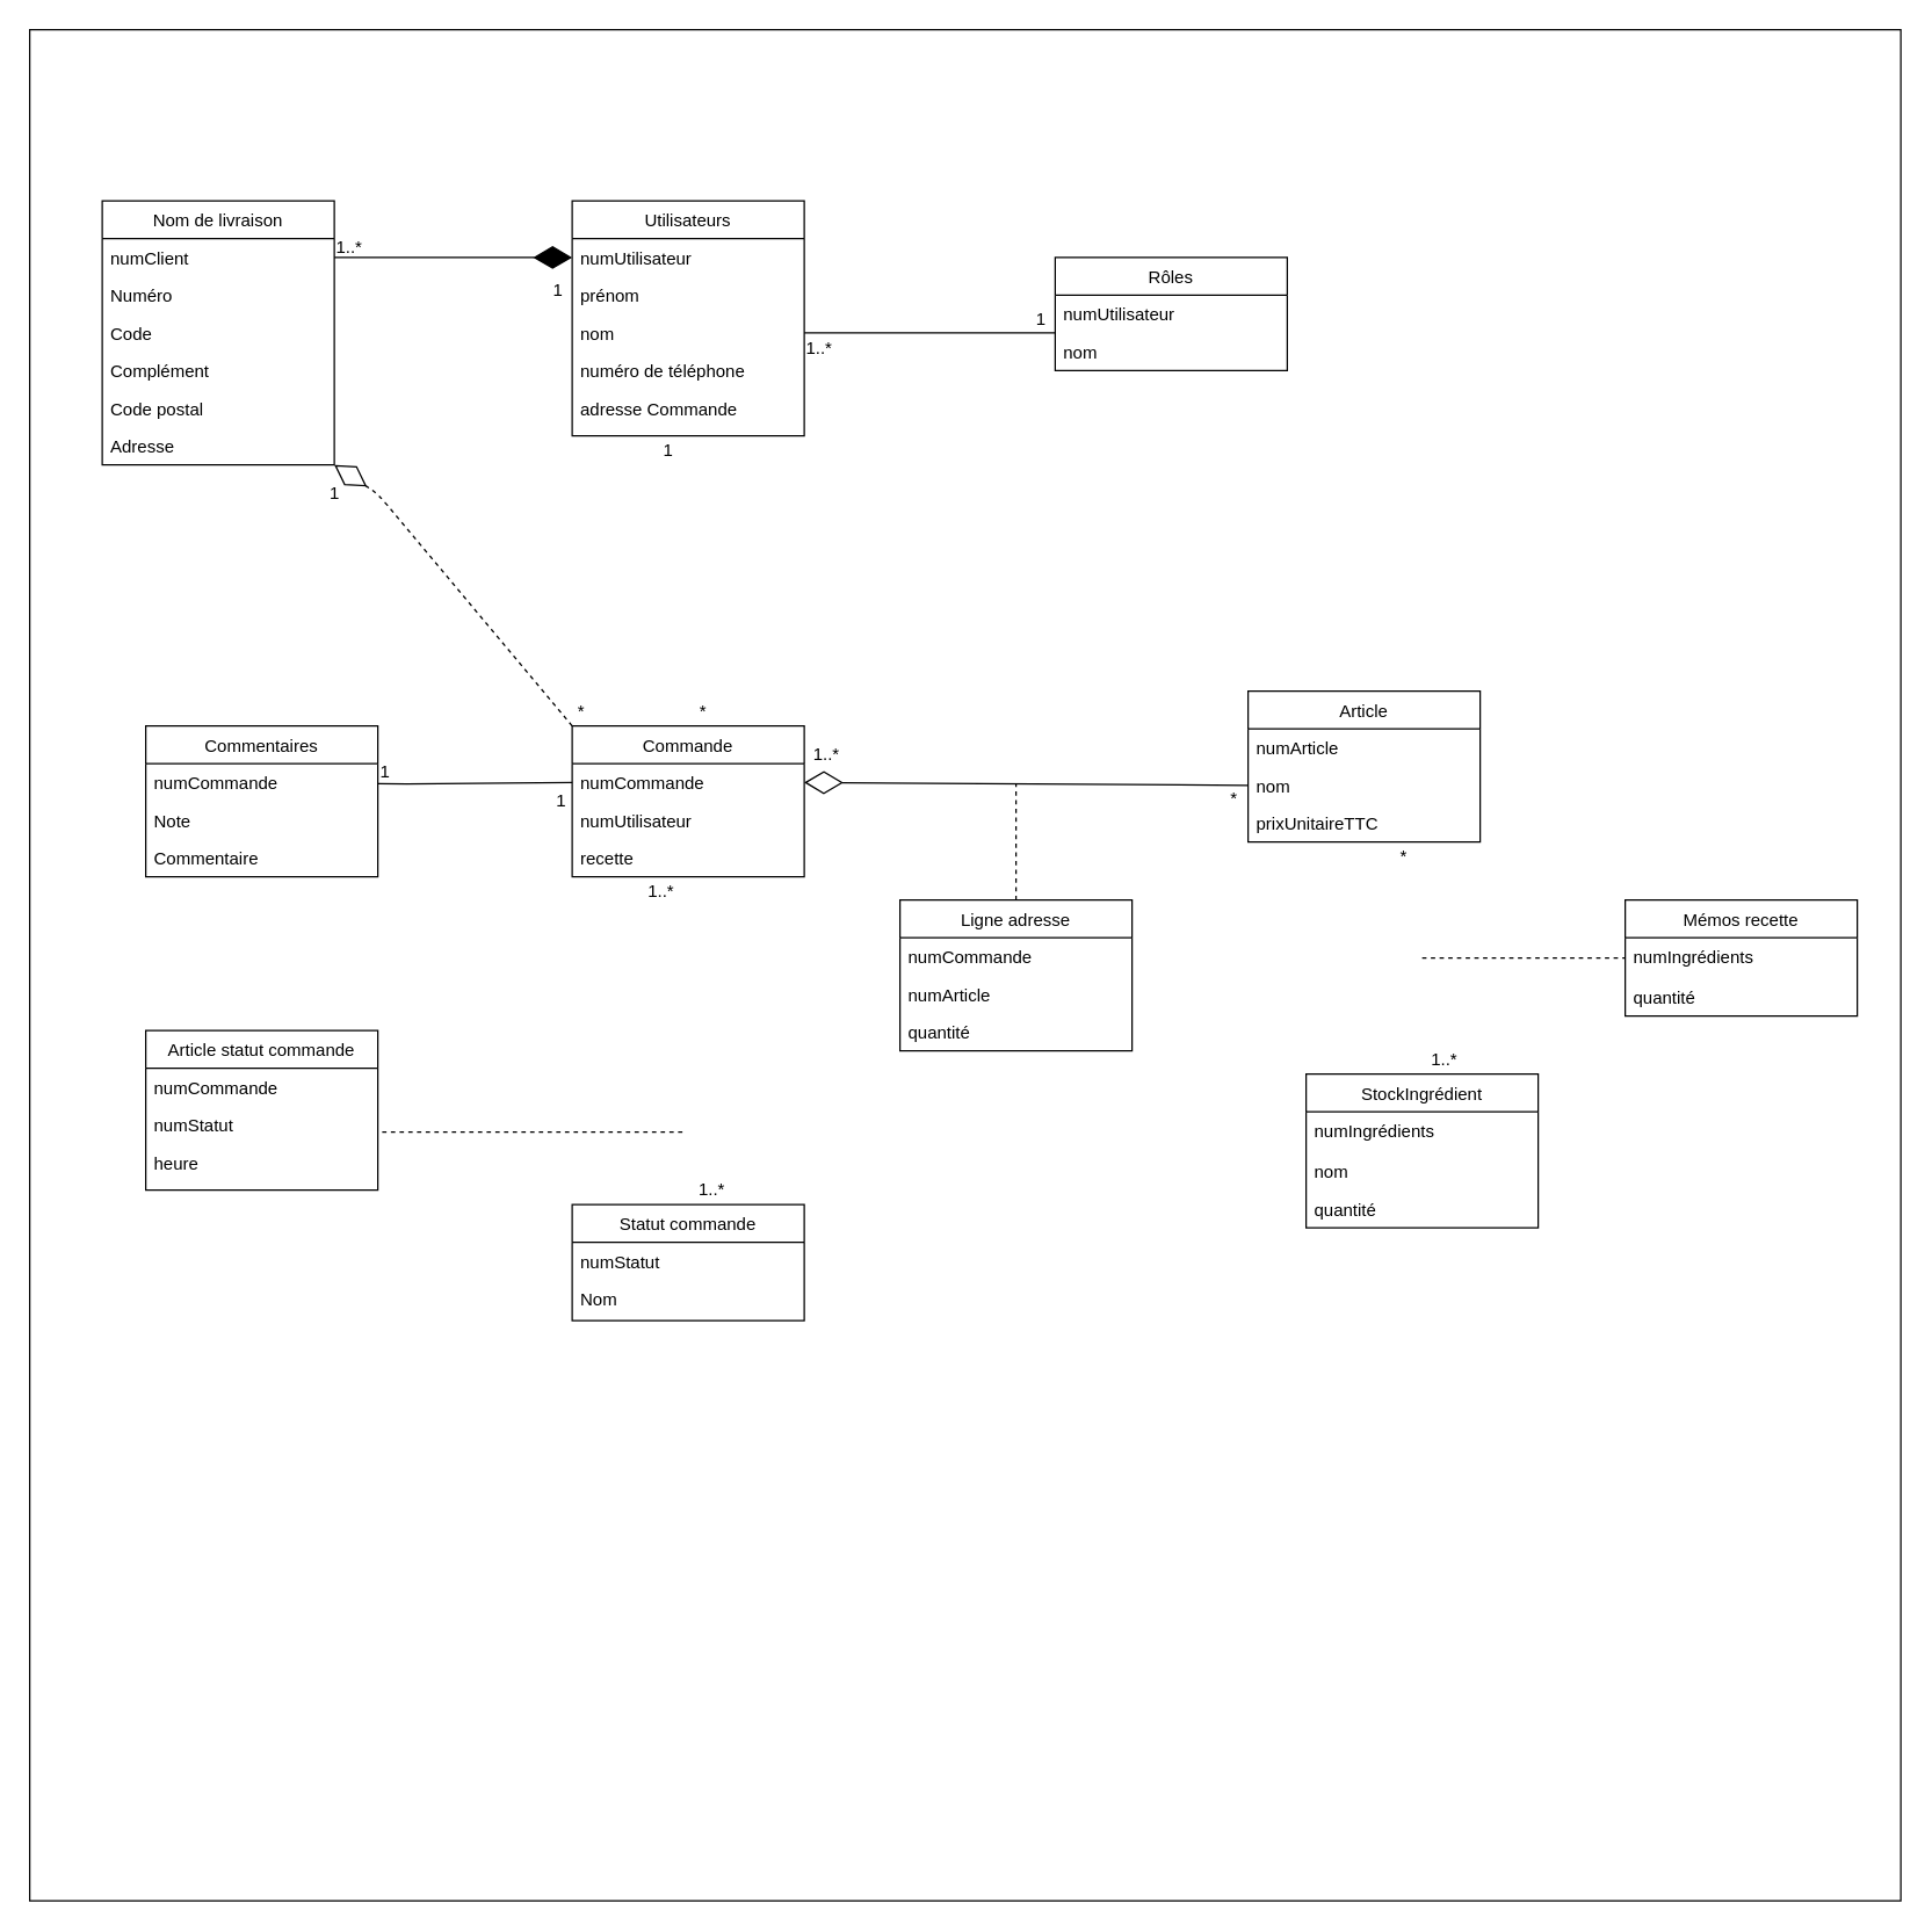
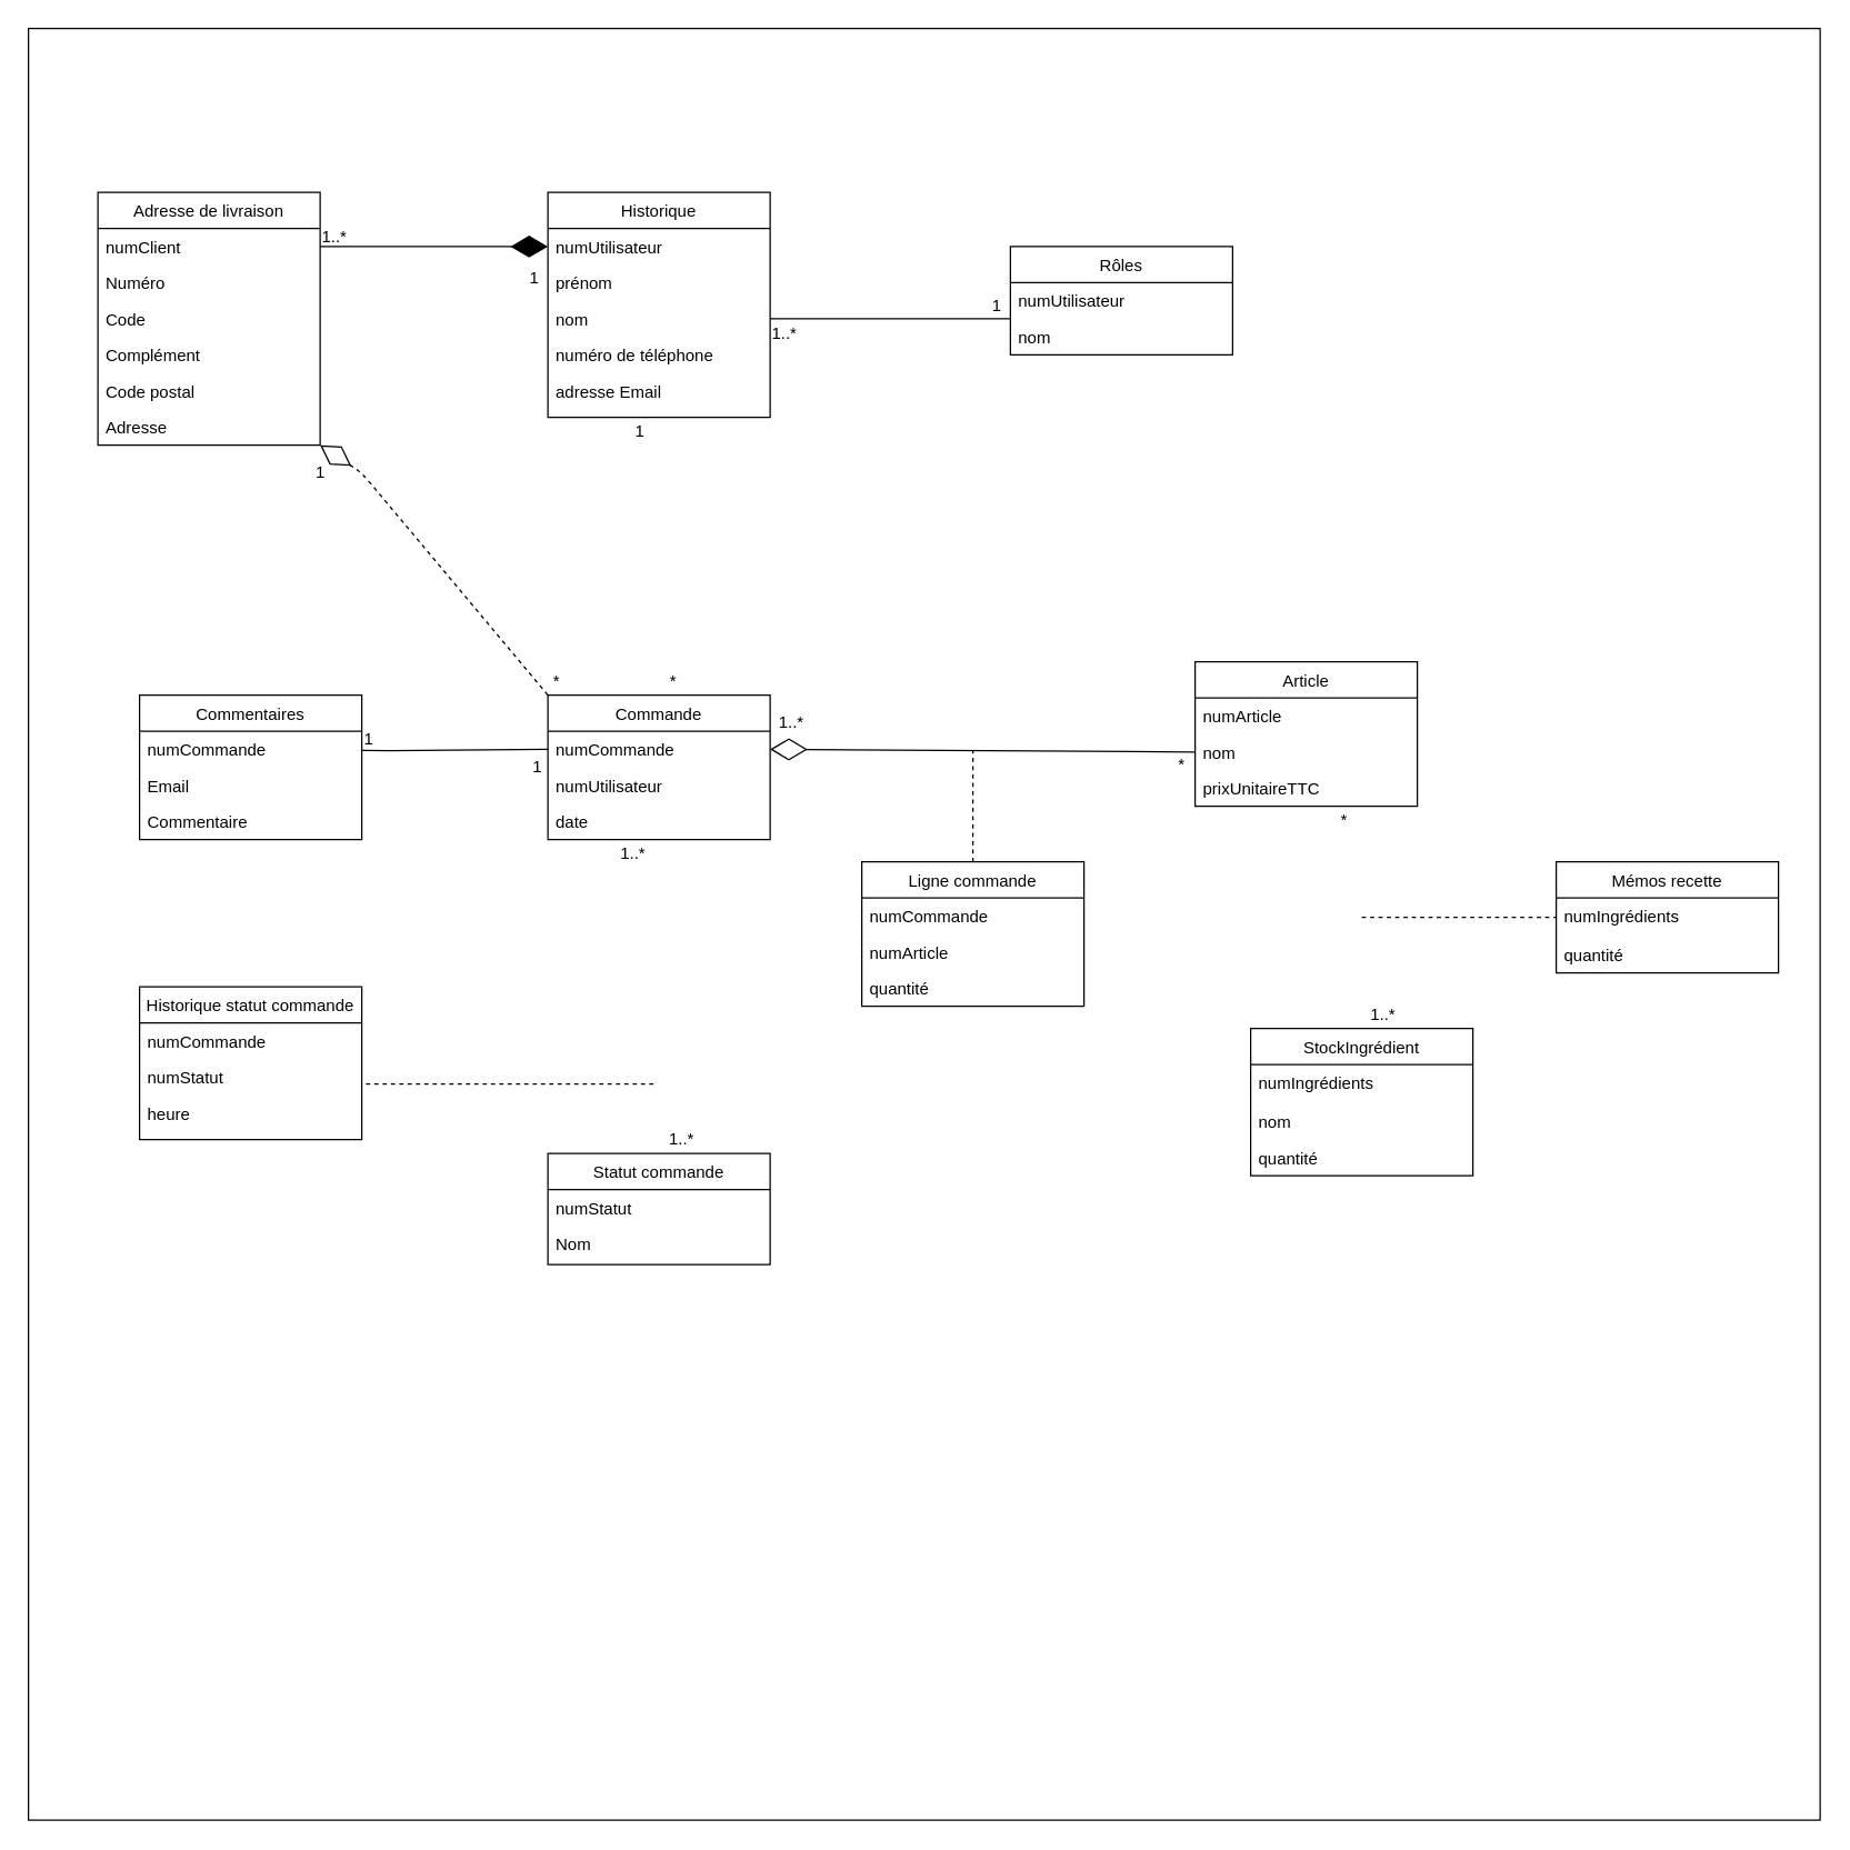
- <mxCell id="17" value="Nom de livraison" style="swimlane;fontStyle=0;align=center;verticalAlign=top;childLayout=stackLayout;horizontal=1;startSize=26;horizontalStack=0;resizeParent=1;resizeLast=0;collapsible=1;marginBottom=0;rounded=0;shadow=0;strokeWidth=1;" parent="1" vertex="1"><mxGeometry x="70" y="138" width="160" height="182" as="geometry"><mxRectangle x="550" y="140" width="160" height="26" as="alternateBounds" /></mxGeometry></mxCell>
+ <mxCell id="17" value="Adresse de livraison" style="swimlane;fontStyle=0;align=center;verticalAlign=top;childLayout=stackLayout;horizontal=1;startSize=26;horizontalStack=0;resizeParent=1;resizeLast=0;collapsible=1;marginBottom=0;rounded=0;shadow=0;strokeWidth=1;" parent="1" vertex="1"><mxGeometry x="70" y="138" width="160" height="182" as="geometry"><mxRectangle x="550" y="140" width="160" height="26" as="alternateBounds" /></mxGeometry></mxCell>
- <mxCell id="3" value="Utilisateurs" style="swimlane;fontStyle=0;align=center;verticalAlign=top;childLayout=stackLayout;horizontal=1;startSize=26;horizontalStack=0;resizeParent=1;resizeLast=0;collapsible=1;marginBottom=0;rounded=0;shadow=0;strokeWidth=1;" parent="1" vertex="1"><mxGeometry x="394" y="138" width="160" height="162" as="geometry"><mxRectangle x="230" y="140" width="160" height="26" as="alternateBounds" /></mxGeometry></mxCell>
+ <mxCell id="3" value="Historique" style="swimlane;fontStyle=0;align=center;verticalAlign=top;childLayout=stackLayout;horizontal=1;startSize=26;horizontalStack=0;resizeParent=1;resizeLast=0;collapsible=1;marginBottom=0;rounded=0;shadow=0;strokeWidth=1;" parent="1" vertex="1"><mxGeometry x="394" y="138" width="160" height="162" as="geometry"><mxRectangle x="230" y="140" width="160" height="26" as="alternateBounds" /></mxGeometry></mxCell>
- <mxCell id="8" value="adresse Commande" style="text;align=left;verticalAlign=top;spacingLeft=4;spacingRight=4;overflow=hidden;rotatable=0;points=[[0,0.5],[1,0.5]];portConstraint=eastwest;rounded=0;shadow=0;html=0;" parent="3" vertex="1"><mxGeometry y="130" width="160" height="26" as="geometry" /></mxCell>
+ <mxCell id="8" value="adresse Email" style="text;align=left;verticalAlign=top;spacingLeft=4;spacingRight=4;overflow=hidden;rotatable=0;points=[[0,0.5],[1,0.5]];portConstraint=eastwest;rounded=0;shadow=0;html=0;" parent="3" vertex="1"><mxGeometry y="130" width="160" height="26" as="geometry" /></mxCell>
- <mxCell id="37" value="Note" style="text;align=left;verticalAlign=top;spacingLeft=4;spacingRight=4;overflow=hidden;rotatable=0;points=[[0,0.5],[1,0.5]];portConstraint=eastwest;rounded=0;shadow=0;html=0;" parent="35" vertex="1"><mxGeometry y="52" width="160" height="26" as="geometry" /></mxCell>
+ <mxCell id="37" value="Email" style="text;align=left;verticalAlign=top;spacingLeft=4;spacingRight=4;overflow=hidden;rotatable=0;points=[[0,0.5],[1,0.5]];portConstraint=eastwest;rounded=0;shadow=0;html=0;" parent="35" vertex="1"><mxGeometry y="52" width="160" height="26" as="geometry" /></mxCell>
- <mxCell id="12" value="recette" style="text;align=left;verticalAlign=top;spacingLeft=4;spacingRight=4;overflow=hidden;rotatable=0;points=[[0,0.5],[1,0.5]];portConstraint=eastwest;rounded=0;shadow=0;html=0;" parent="9" vertex="1"><mxGeometry y="78" width="160" height="26" as="geometry" /></mxCell>
+ <mxCell id="12" value="date" style="text;align=left;verticalAlign=top;spacingLeft=4;spacingRight=4;overflow=hidden;rotatable=0;points=[[0,0.5],[1,0.5]];portConstraint=eastwest;rounded=0;shadow=0;html=0;" parent="9" vertex="1"><mxGeometry y="78" width="160" height="26" as="geometry" /></mxCell>
- <mxCell id="27" value="Ligne adresse" style="swimlane;fontStyle=0;align=center;verticalAlign=top;childLayout=stackLayout;horizontal=1;startSize=26;horizontalStack=0;resizeParent=1;resizeLast=0;collapsible=1;marginBottom=0;rounded=0;shadow=0;strokeWidth=1;" parent="1" vertex="1"><mxGeometry x="620" y="620" width="160" height="104" as="geometry"><mxRectangle x="340" y="380" width="170" height="26" as="alternateBounds" /></mxGeometry></mxCell>
+ <mxCell id="27" value="Ligne commande" style="swimlane;fontStyle=0;align=center;verticalAlign=top;childLayout=stackLayout;horizontal=1;startSize=26;horizontalStack=0;resizeParent=1;resizeLast=0;collapsible=1;marginBottom=0;rounded=0;shadow=0;strokeWidth=1;" parent="1" vertex="1"><mxGeometry x="620" y="620" width="160" height="104" as="geometry"><mxRectangle x="340" y="380" width="170" height="26" as="alternateBounds" /></mxGeometry></mxCell>
- <mxCell id="56" value="Article statut commande" style="swimlane;fontStyle=0;align=center;verticalAlign=top;childLayout=stackLayout;horizontal=1;startSize=26;horizontalStack=0;resizeParent=1;resizeLast=0;collapsible=1;marginBottom=0;rounded=0;shadow=0;strokeWidth=1;" parent="1" vertex="1"><mxGeometry x="100" y="710" width="160" height="110" as="geometry"><mxRectangle x="340" y="380" width="170" height="26" as="alternateBounds" /></mxGeometry></mxCell>
+ <mxCell id="56" value="Historique statut commande" style="swimlane;fontStyle=0;align=center;verticalAlign=top;childLayout=stackLayout;horizontal=1;startSize=26;horizontalStack=0;resizeParent=1;resizeLast=0;collapsible=1;marginBottom=0;rounded=0;shadow=0;strokeWidth=1;" parent="1" vertex="1"><mxGeometry x="100" y="710" width="160" height="110" as="geometry"><mxRectangle x="340" y="380" width="170" height="26" as="alternateBounds" /></mxGeometry></mxCell>
